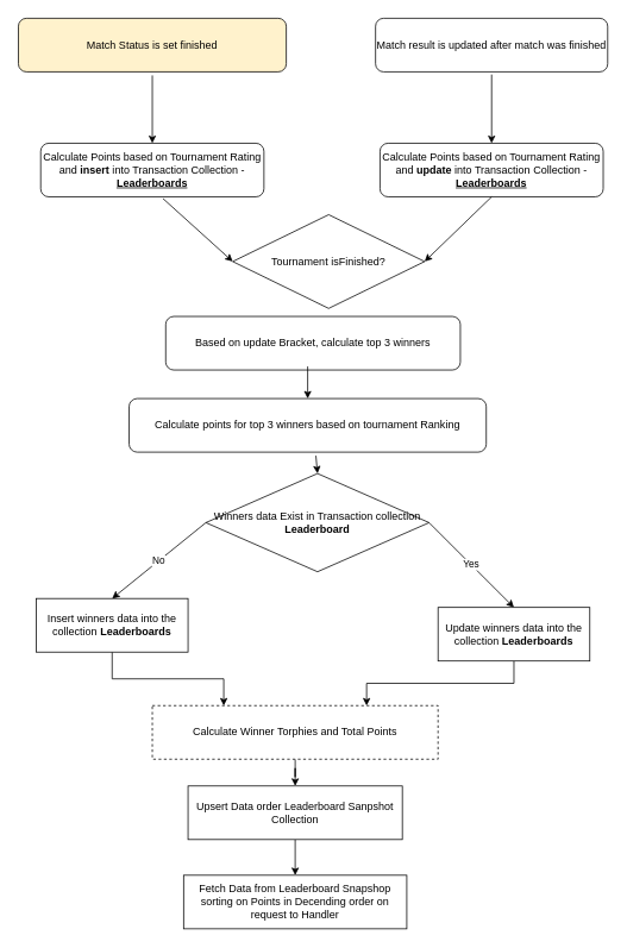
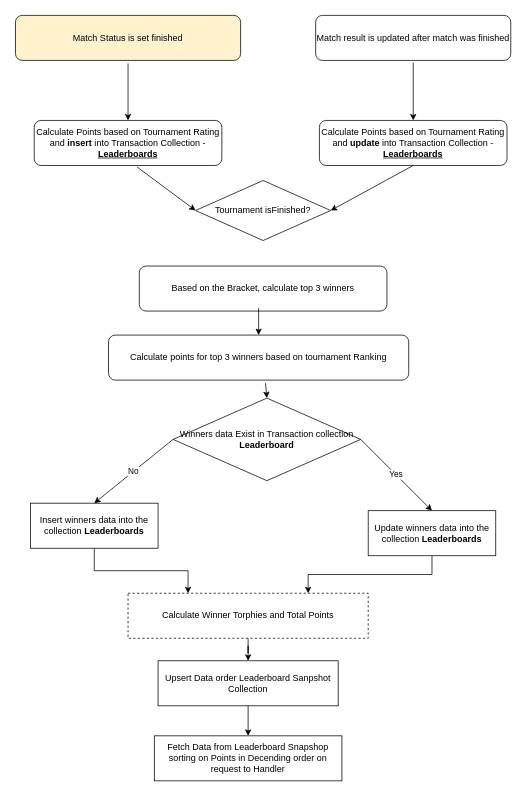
- <mxCell id="21" value="Tournament isFinished?" style="rhombus;whiteSpace=wrap;html=1;" vertex="1" parent="1"><mxGeometry x="260" y="240" width="215" height="105" as="geometry" /></mxCell>
+ <mxCell id="21" value="Tournament isFinished?" style="rhombus;whiteSpace=wrap;html=1;" vertex="1" parent="1"><mxGeometry x="260" y="240" width="180" height="80" as="geometry" /></mxCell>
- <mxCell id="8" value="Based on update Bracket, calculate top 3 winners" style="rounded=1;whiteSpace=wrap;html=1;" vertex="1" parent="1"><mxGeometry x="185" y="354" width="330" height="60" as="geometry" /></mxCell>
+ <mxCell id="8" value="Based on the Bracket, calculate top 3 winners" style="rounded=1;whiteSpace=wrap;html=1;" vertex="1" parent="1"><mxGeometry x="185" y="354" width="330" height="60" as="geometry" /></mxCell>
